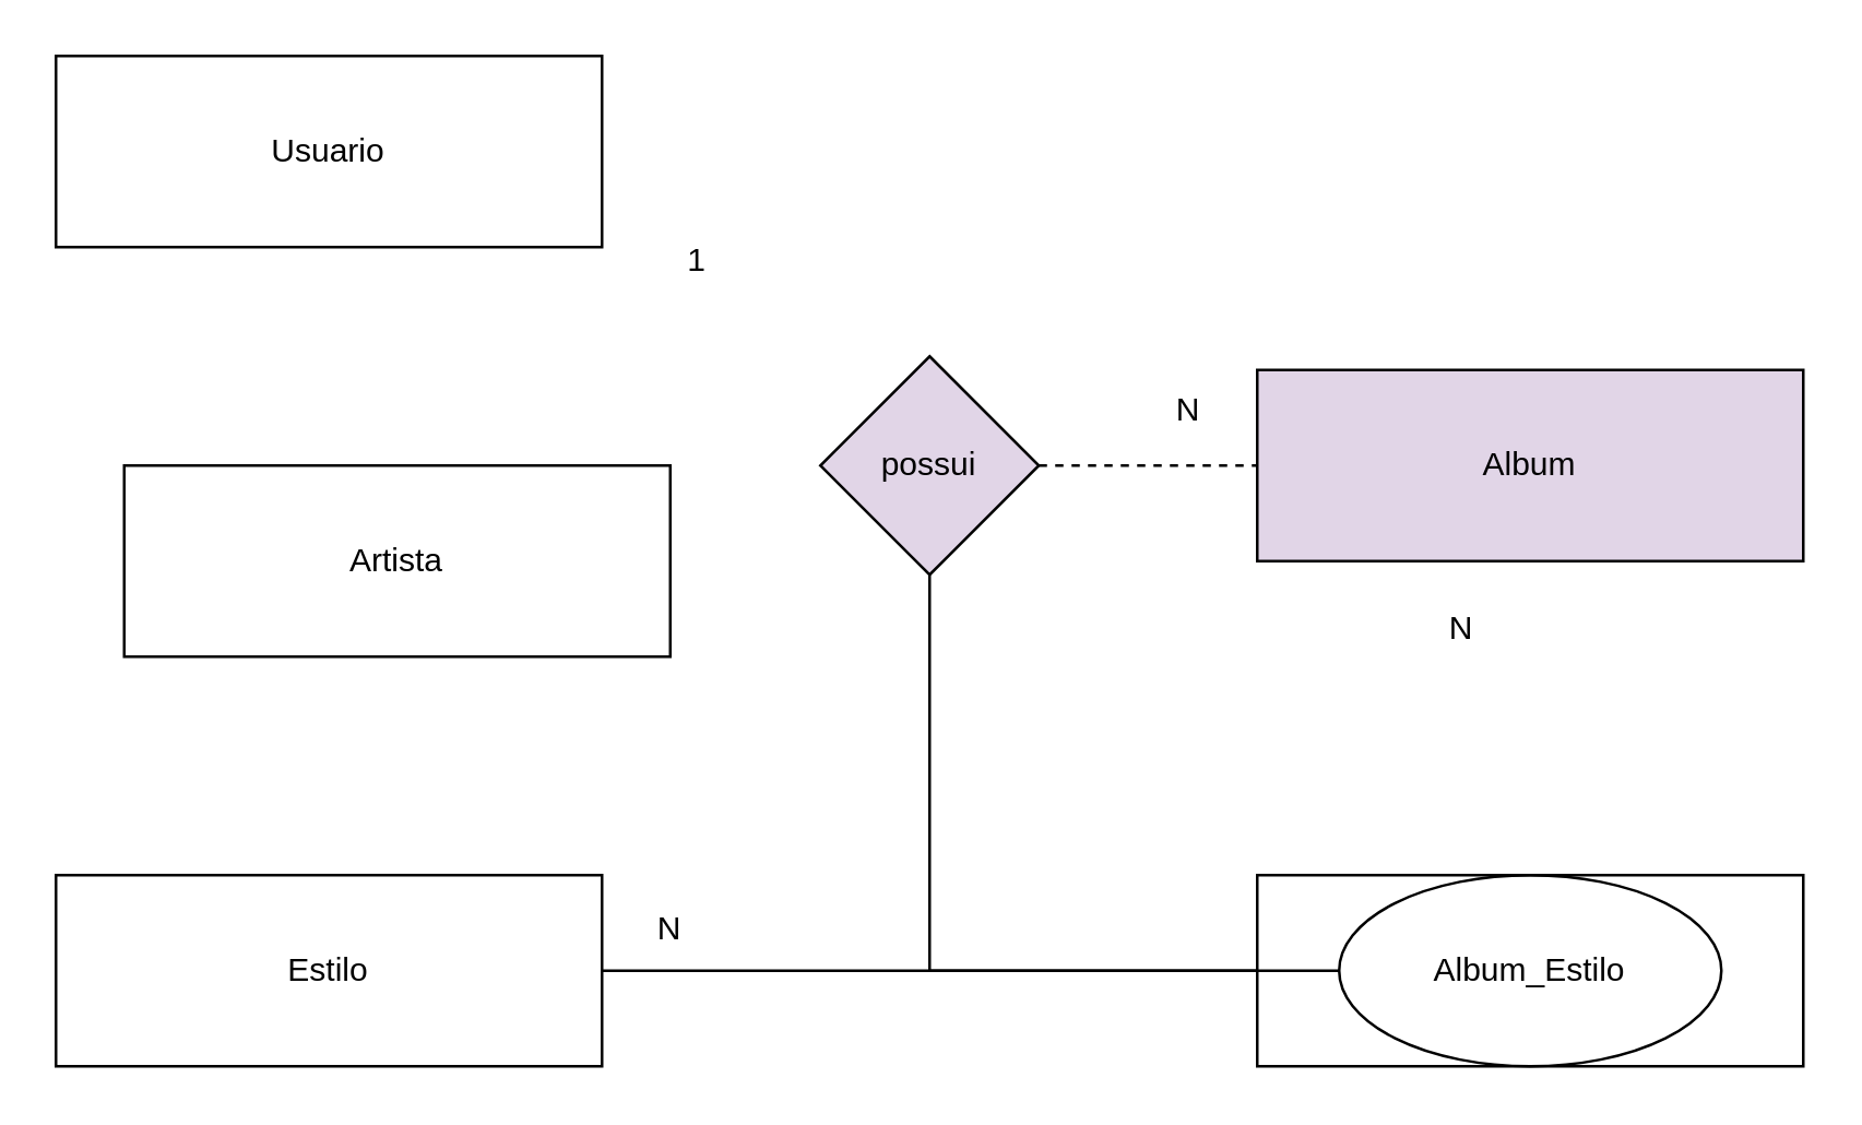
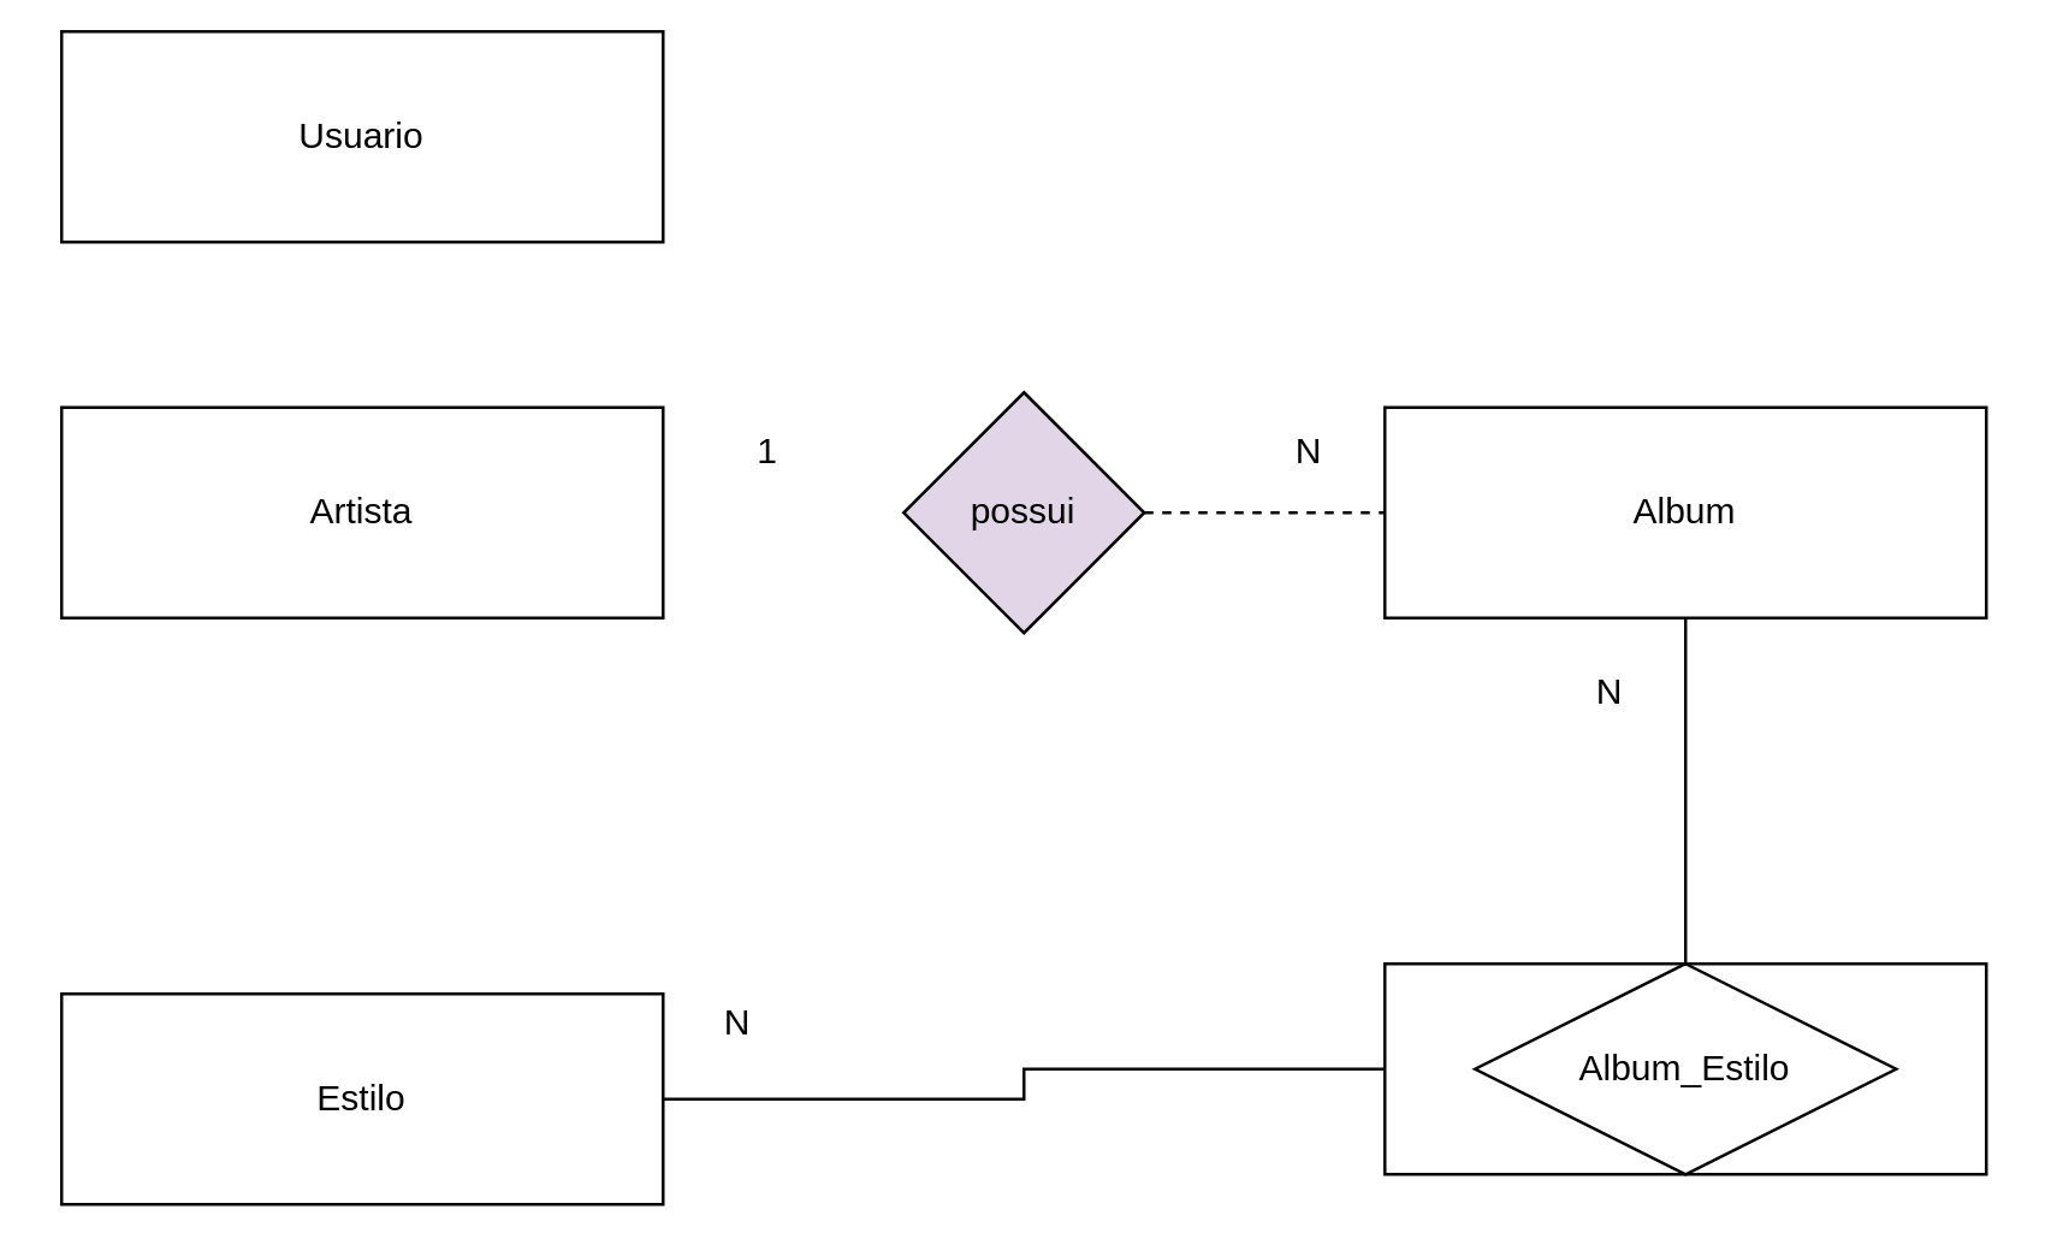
- <mxCell id="2" value="Usuario" style="rounded=0;whiteSpace=wrap;html=1;" parent="1" vertex="1"><mxGeometry x="20" y="20" width="200" height="70" as="geometry" /></mxCell>
+ <mxCell id="2" value="Usuario" style="rounded=0;whiteSpace=wrap;html=1;" parent="1" vertex="1"><mxGeometry x="20" y="10" width="200" height="70" as="geometry" /></mxCell>
- <mxCell id="10" value="1" style="text;html=1;strokeColor=none;fillColor=none;align=center;verticalAlign=middle;whiteSpace=wrap;rounded=0;" parent="1" vertex="1"><mxGeometry x="240" y="85" width="30" height="20" as="geometry" /></mxCell>
+ <mxCell id="10" value="1" style="text;html=1;strokeColor=none;fillColor=none;align=center;verticalAlign=middle;whiteSpace=wrap;rounded=0;" parent="1" vertex="1"><mxGeometry x="240" y="140" width="30" height="20" as="geometry" /></mxCell>
- <mxCell id="6" value="Album" style="rounded=0;whiteSpace=wrap;html=1;fillColor=#e1d5e7;" parent="1" vertex="1"><mxGeometry x="460" y="135" width="200" height="70" as="geometry" /></mxCell>
+ <mxCell id="6" value="Album" style="rounded=0;whiteSpace=wrap;html=1;" parent="1" vertex="1"><mxGeometry x="460" y="135" width="200" height="70" as="geometry" /></mxCell>
- <mxCell id="4" value="Artista" style="rounded=0;whiteSpace=wrap;html=1;" parent="1" vertex="1"><mxGeometry x="45" y="170" width="200" height="70" as="geometry" /></mxCell>
+ <mxCell id="4" value="Artista" style="rounded=0;whiteSpace=wrap;html=1;" parent="1" vertex="1"><mxGeometry x="20" y="135" width="200" height="70" as="geometry" /></mxCell>
- <mxCell id="13" value="" style="edgeStyle=orthogonalEdgeStyle;rounded=0;orthogonalLoop=1;jettySize=auto;html=1;endArrow=none;endFill=0;" edge="1" parent="1" source="14" target="9"><mxGeometry relative="1" as="geometry" /></mxCell>
+ <mxCell id="13" value="" style="edgeStyle=orthogonalEdgeStyle;rounded=0;orthogonalLoop=1;jettySize=auto;html=1;endArrow=none;endFill=0;" edge="1" parent="1" source="14" target="6"><mxGeometry relative="1" as="geometry" /></mxCell>
- <mxCell id="3" value="Estilo" style="rounded=0;whiteSpace=wrap;html=1;" parent="1" vertex="1"><mxGeometry x="20" y="320" width="200" height="70" as="geometry" /></mxCell>
+ <mxCell id="3" value="Estilo" style="rounded=0;whiteSpace=wrap;html=1;" parent="1" vertex="1"><mxGeometry x="20" y="330" width="200" height="70" as="geometry" /></mxCell>
- <mxCell id="14" value="Album_Estilo" style="ellipse;whiteSpace=wrap;html=1;fillColor=none;" vertex="1" parent="1"><mxGeometry x="490" y="320" width="140" height="70" as="geometry" /></mxCell>
+ <mxCell id="14" value="Album_Estilo" style="rhombus;whiteSpace=wrap;html=1;fillColor=none;" vertex="1" parent="1"><mxGeometry x="490" y="320" width="140" height="70" as="geometry" /></mxCell>
